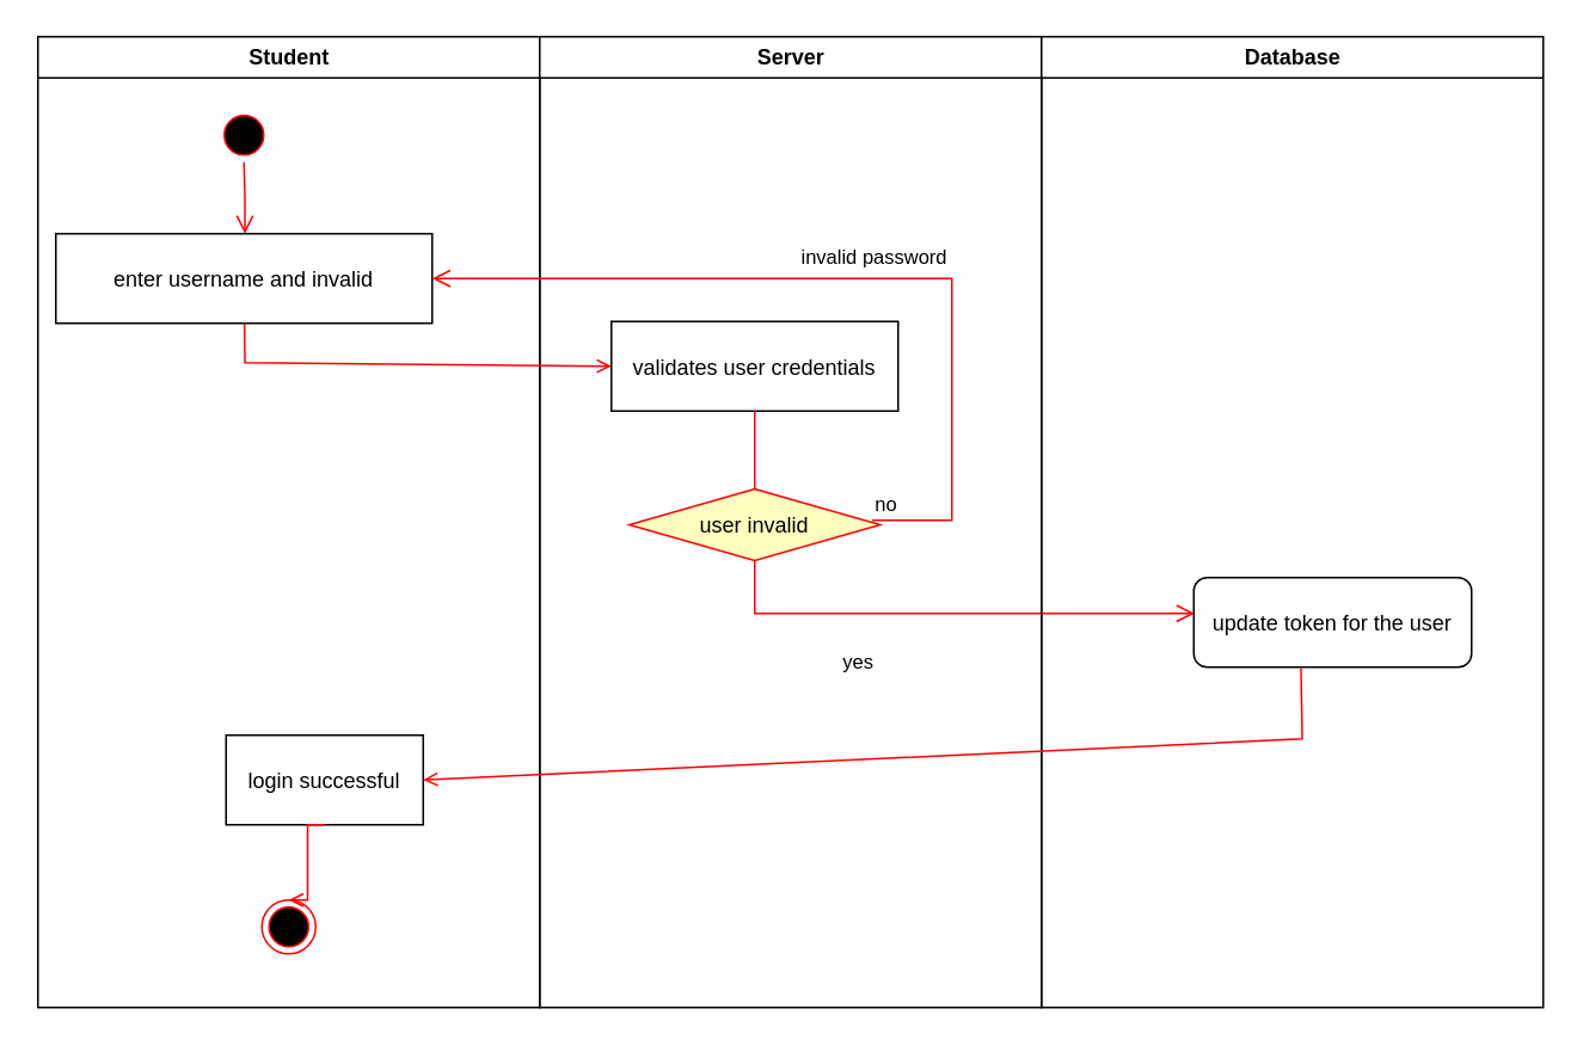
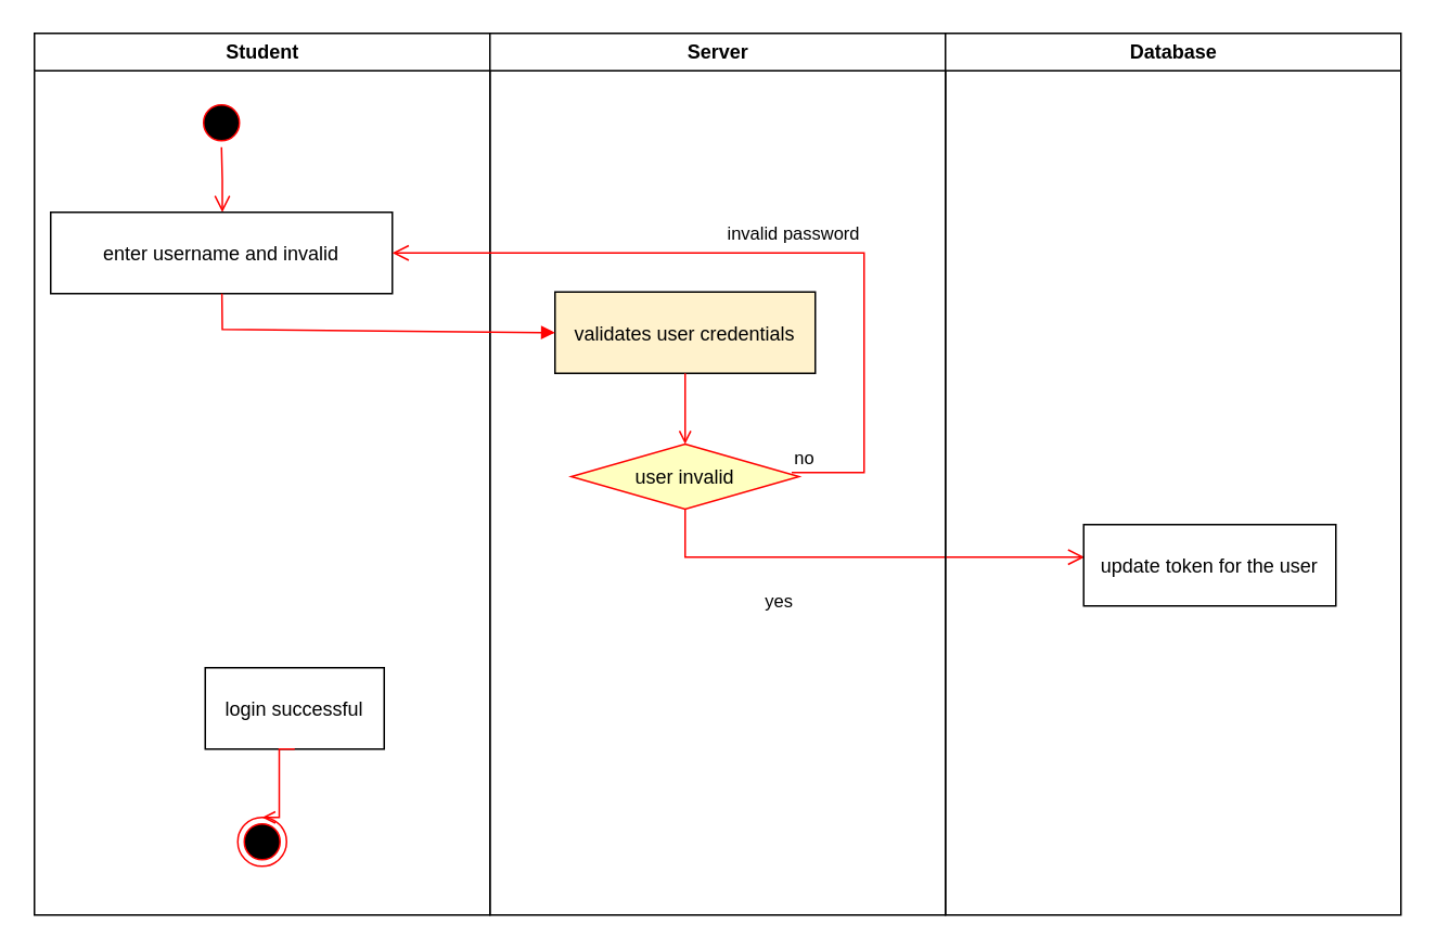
- <mxCell id="18" value="" style="endArrow=open;strokeColor=#FF0000;endFill=1;rounded=0;entryX=0;entryY=0.5;entryDx=0;entryDy=0;" parent="1" source="5" target="10" edge="1"><mxGeometry relative="1" as="geometry"><mxPoint x="138.182" y="240" as="targetPoint" /><Array as="points"><mxPoint x="136" y="202" /></Array></mxGeometry></mxCell>
+ <mxCell id="18" value="" style="endArrow=block;strokeColor=#FF0000;endFill=1;rounded=0;entryX=0;entryY=0.5;entryDx=0;entryDy=0;" parent="1" source="5" target="10" edge="1"><mxGeometry relative="1" as="geometry"><mxPoint x="138.182" y="240" as="targetPoint" /><Array as="points"><mxPoint x="136" y="202" /></Array></mxGeometry></mxCell>
- <mxCell id="10" value="validates user credentials" style="" parent="9" vertex="1"><mxGeometry x="40" y="159" width="160" height="50" as="geometry" /></mxCell>
+ <mxCell id="10" value="validates user credentials" style="fillColor=#fff2cc;" parent="9" vertex="1"><mxGeometry x="40" y="159" width="160" height="50" as="geometry" /></mxCell>
- <mxCell id="13" value="" style="endArrow=none;strokeColor=#FF0000;endFill=1;rounded=0;" parent="9" source="10" target="11" edge="1"><mxGeometry relative="1" as="geometry" /></mxCell>
+ <mxCell id="13" value="" style="endArrow=open;strokeColor=#FF0000;endFill=1;rounded=0" parent="9" source="10" target="11" edge="1"><mxGeometry relative="1" as="geometry" /></mxCell>
- <mxCell id="17" value="update token for the user" style="rounded=1;" parent="16" vertex="1"><mxGeometry x="85" y="302" width="155" height="50" as="geometry" /></mxCell>
+ <mxCell id="17" value="update token for the user" style="" parent="16" vertex="1"><mxGeometry x="85" y="302" width="155" height="50" as="geometry" /></mxCell>
- <mxCell id="19" value="" style="edgeStyle=none;strokeColor=#FF0000;endArrow=open;endFill=1;rounded=0;exitX=0.386;exitY=1.012;exitDx=0;exitDy=0;exitPerimeter=0;entryX=1;entryY=0.5;entryDx=0;entryDy=0;" parent="1" source="17" target="6" edge="1"><mxGeometry width="100" height="100" relative="1" as="geometry"><mxPoint x="550.5" y="449.5" as="sourcePoint" /><mxPoint x="736" y="442" as="targetPoint" /><Array as="points"><mxPoint x="726" y="412" /></Array></mxGeometry></mxCell>
